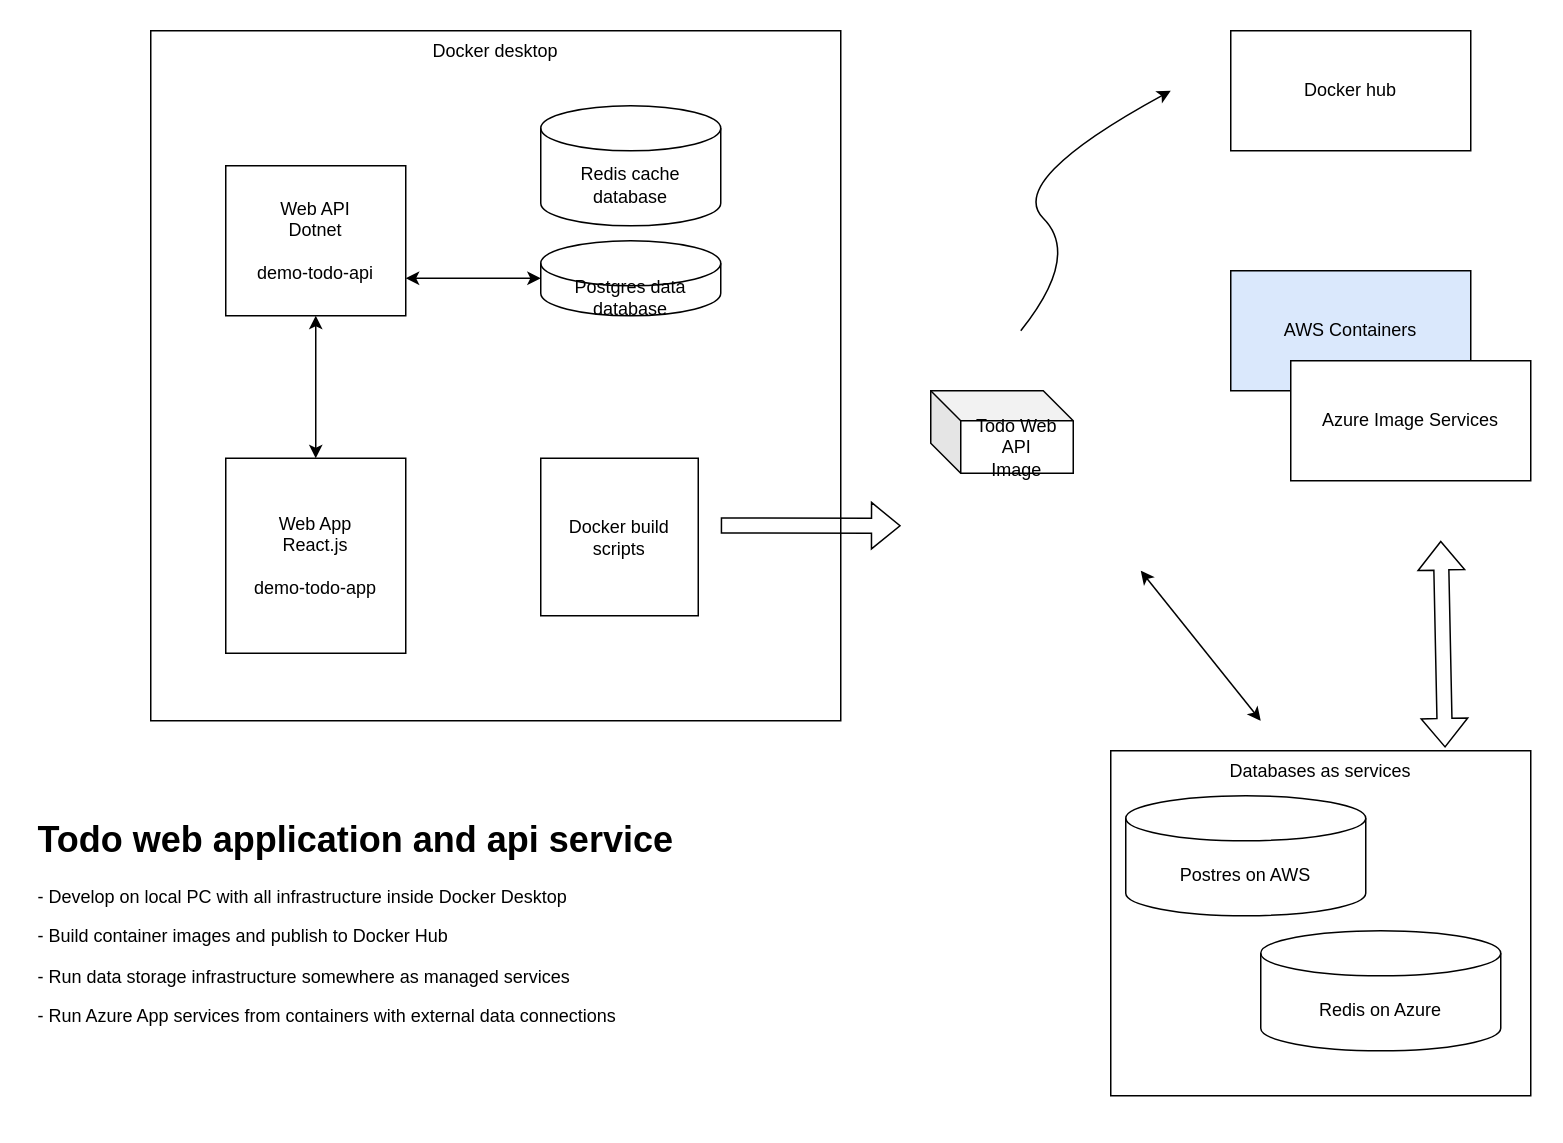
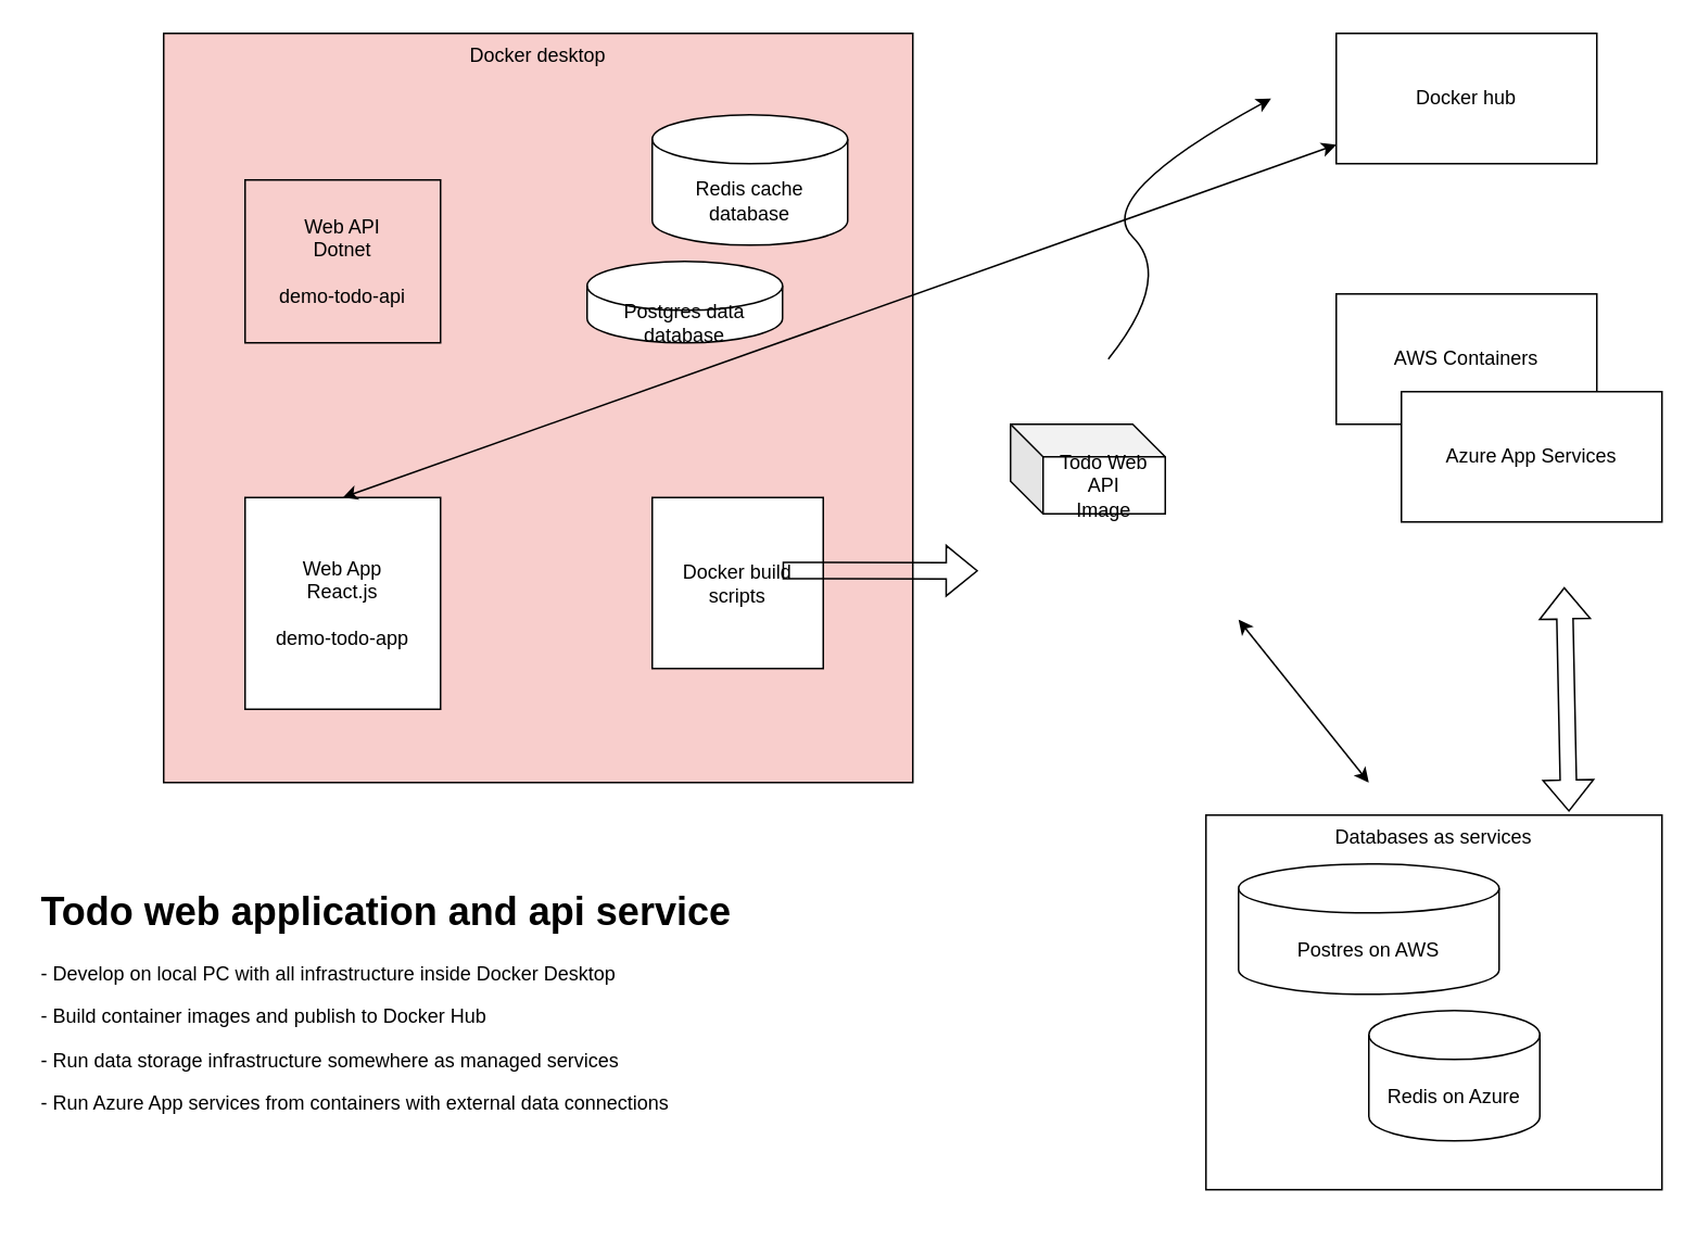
- <mxCell id="5" value="Redis cache database" style="shape=cylinder3;whiteSpace=wrap;html=1;boundedLbl=1;backgroundOutline=1;size=15;" vertex="1" parent="1"><mxGeometry x="360" y="70" width="120" height="80" as="geometry" /></mxCell>
+ <mxCell id="5" value="Redis cache database" style="shape=cylinder3;whiteSpace=wrap;html=1;boundedLbl=1;backgroundOutline=1;size=15;" vertex="1" parent="1"><mxGeometry x="400" y="70" width="120" height="80" as="geometry" /></mxCell>
- <mxCell id="4" value="Web API&lt;br&gt;Dotnet&lt;br&gt;&lt;br&gt;demo-todo-api" style="rounded=0;whiteSpace=wrap;html=1;" vertex="1" parent="1"><mxGeometry x="150" y="110" width="120" height="100" as="geometry" /></mxCell>
+ <mxCell id="4" value="Web API&lt;br&gt;Dotnet&lt;br&gt;&lt;br&gt;demo-todo-api" style="rounded=0;whiteSpace=wrap;html=1;fillColor=#f8cecc;" vertex="1" parent="1"><mxGeometry x="150" y="110" width="120" height="100" as="geometry" /></mxCell>
- <mxCell id="8" value="" style="endArrow=classic;startArrow=classic;html=1;rounded=0;exitX=1;exitY=0.75;exitDx=0;exitDy=0;entryX=0;entryY=0.5;entryDx=0;entryDy=0;entryPerimeter=0;" edge="1" parent="1" source="4" target="6"><mxGeometry width="50" height="50" relative="1" as="geometry"><mxPoint x="270" y="270" as="sourcePoint" /><mxPoint x="320" y="220" as="targetPoint" /></mxGeometry></mxCell>
- <mxCell id="13" value="AWS Containers" style="rounded=0;whiteSpace=wrap;html=1;fillColor=#dae8fc;" vertex="1" parent="1"><mxGeometry x="820" y="180" width="160" height="80" as="geometry" /></mxCell>
+ <mxCell id="13" value="AWS Containers" style="rounded=0;whiteSpace=wrap;html=1;" vertex="1" parent="1"><mxGeometry x="820" y="180" width="160" height="80" as="geometry" /></mxCell>
- <mxCell id="3" value="Docker desktop" style="whiteSpace=wrap;html=1;aspect=fixed;verticalAlign=top;" vertex="1" parent="1"><mxGeometry x="100" y="20" width="460" height="460" as="geometry" /></mxCell>
+ <mxCell id="3" value="Docker desktop" style="whiteSpace=wrap;html=1;aspect=fixed;verticalAlign=top;fillColor=#f8cecc;" vertex="1" parent="1"><mxGeometry x="100" y="20" width="460" height="460" as="geometry" /></mxCell>
- <mxCell id="9" value="" style="endArrow=classic;startArrow=classic;html=1;rounded=0;exitX=0.5;exitY=0;exitDx=0;exitDy=0;entryX=0.5;entryY=1;entryDx=0;entryDy=0;" edge="1" parent="1" source="7" target="4"><mxGeometry width="50" height="50" relative="1" as="geometry"><mxPoint x="380" y="340" as="sourcePoint" /><mxPoint x="430" y="290" as="targetPoint" /></mxGeometry></mxCell>
+ <mxCell id="9" value="" style="endArrow=classic;startArrow=classic;html=1;rounded=0;exitX=0.5;exitY=0;exitDx=0;exitDy=0;" edge="1" parent="1" source="7" target="14"><mxGeometry width="50" height="50" relative="1" as="geometry"><mxPoint x="380" y="340" as="sourcePoint" /><mxPoint x="430" y="290" as="targetPoint" /></mxGeometry></mxCell>
- <mxCell id="18" value="Azure Image Services" style="rounded=0;whiteSpace=wrap;html=1;" vertex="1" parent="1"><mxGeometry x="860" y="240" width="160" height="80" as="geometry" /></mxCell>
+ <mxCell id="18" value="Azure App Services" style="rounded=0;whiteSpace=wrap;html=1;" vertex="1" parent="1"><mxGeometry x="860" y="240" width="160" height="80" as="geometry" /></mxCell>
- <mxCell id="10" value="Docker build scripts" style="whiteSpace=wrap;html=1;aspect=fixed;" vertex="1" parent="1"><mxGeometry x="360" y="305" width="105" height="105" as="geometry" /></mxCell>
+ <mxCell id="10" value="Docker build scripts" style="whiteSpace=wrap;html=1;aspect=fixed;" vertex="1" parent="1"><mxGeometry x="400" y="305" width="105" height="105" as="geometry" /></mxCell>
- <mxCell id="16" value="Postres on AWS" style="shape=cylinder3;whiteSpace=wrap;html=1;boundedLbl=1;backgroundOutline=1;size=15;" vertex="1" parent="1"><mxGeometry x="750" y="530" width="160" height="80" as="geometry" /></mxCell>
+ <mxCell id="16" value="Postres on AWS" style="shape=cylinder3;whiteSpace=wrap;html=1;boundedLbl=1;backgroundOutline=1;size=15;" vertex="1" parent="1"><mxGeometry x="760" y="530" width="160" height="80" as="geometry" /></mxCell>
- <mxCell id="15" value="Redis on Azure" style="shape=cylinder3;whiteSpace=wrap;html=1;boundedLbl=1;backgroundOutline=1;size=15;" vertex="1" parent="1"><mxGeometry x="840" y="620" width="160" height="80" as="geometry" /></mxCell>
+ <mxCell id="15" value="Redis on Azure" style="shape=cylinder3;whiteSpace=wrap;html=1;boundedLbl=1;backgroundOutline=1;size=15;" vertex="1" parent="1"><mxGeometry x="840" y="620" width="105" height="80" as="geometry" /></mxCell>
